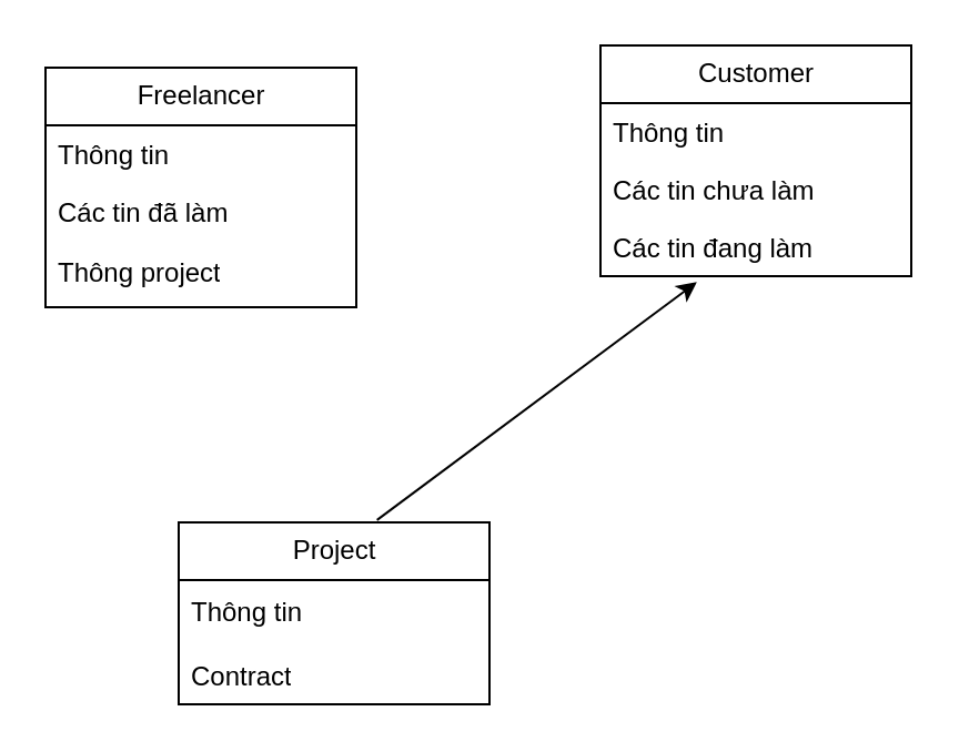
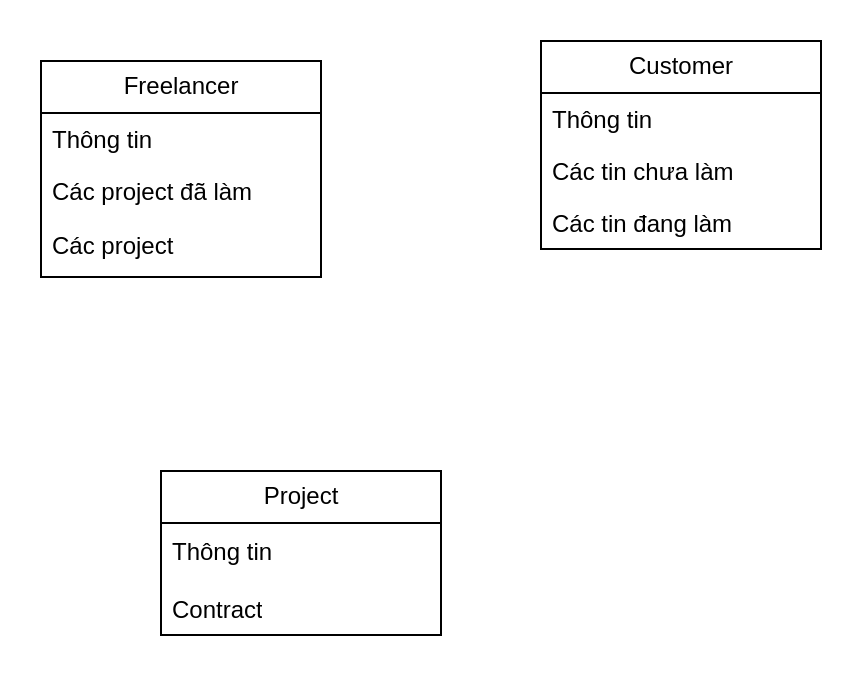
- <mxCell id="4" value="Các tin đã làm" style="text;strokeColor=none;fillColor=none;align=left;verticalAlign=top;spacingLeft=4;spacingRight=4;overflow=hidden;rotatable=0;points=[[0,0.5],[1,0.5]];portConstraint=eastwest;whiteSpace=wrap;html=1;" vertex="1" parent="2"><mxGeometry y="52" width="140" height="26" as="geometry" /></mxCell>
+ <mxCell id="4" value="Các project đã làm" style="text;strokeColor=none;fillColor=none;align=left;verticalAlign=top;spacingLeft=4;spacingRight=4;overflow=hidden;rotatable=0;points=[[0,0.5],[1,0.5]];portConstraint=eastwest;whiteSpace=wrap;html=1;" vertex="1" parent="2"><mxGeometry y="52" width="140" height="26" as="geometry" /></mxCell>
- <mxCell id="5" value="Thông project" style="text;strokeColor=none;fillColor=none;align=left;verticalAlign=middle;spacingLeft=4;spacingRight=4;overflow=hidden;points=[[0,0.5],[1,0.5]];portConstraint=eastwest;rotatable=0;whiteSpace=wrap;html=1;" vertex="1" parent="2"><mxGeometry y="78" width="140" height="30" as="geometry" /></mxCell>
+ <mxCell id="5" value="Các project" style="text;strokeColor=none;fillColor=none;align=left;verticalAlign=middle;spacingLeft=4;spacingRight=4;overflow=hidden;points=[[0,0.5],[1,0.5]];portConstraint=eastwest;rotatable=0;whiteSpace=wrap;html=1;" vertex="1" parent="2"><mxGeometry y="78" width="140" height="30" as="geometry" /></mxCell>
- <mxCell id="13" value="" style="endArrow=classic;html=1;rounded=0;exitX=0.638;exitY=-0.013;exitDx=0;exitDy=0;exitPerimeter=0;entryX=0.31;entryY=1.103;entryDx=0;entryDy=0;entryPerimeter=0;" edge="1" parent="1" source="10" target="9"><mxGeometry width="50" height="50" relative="1" as="geometry"><mxPoint x="180" y="240" as="sourcePoint" /><mxPoint x="230" y="190" as="targetPoint" /></mxGeometry></mxCell>
